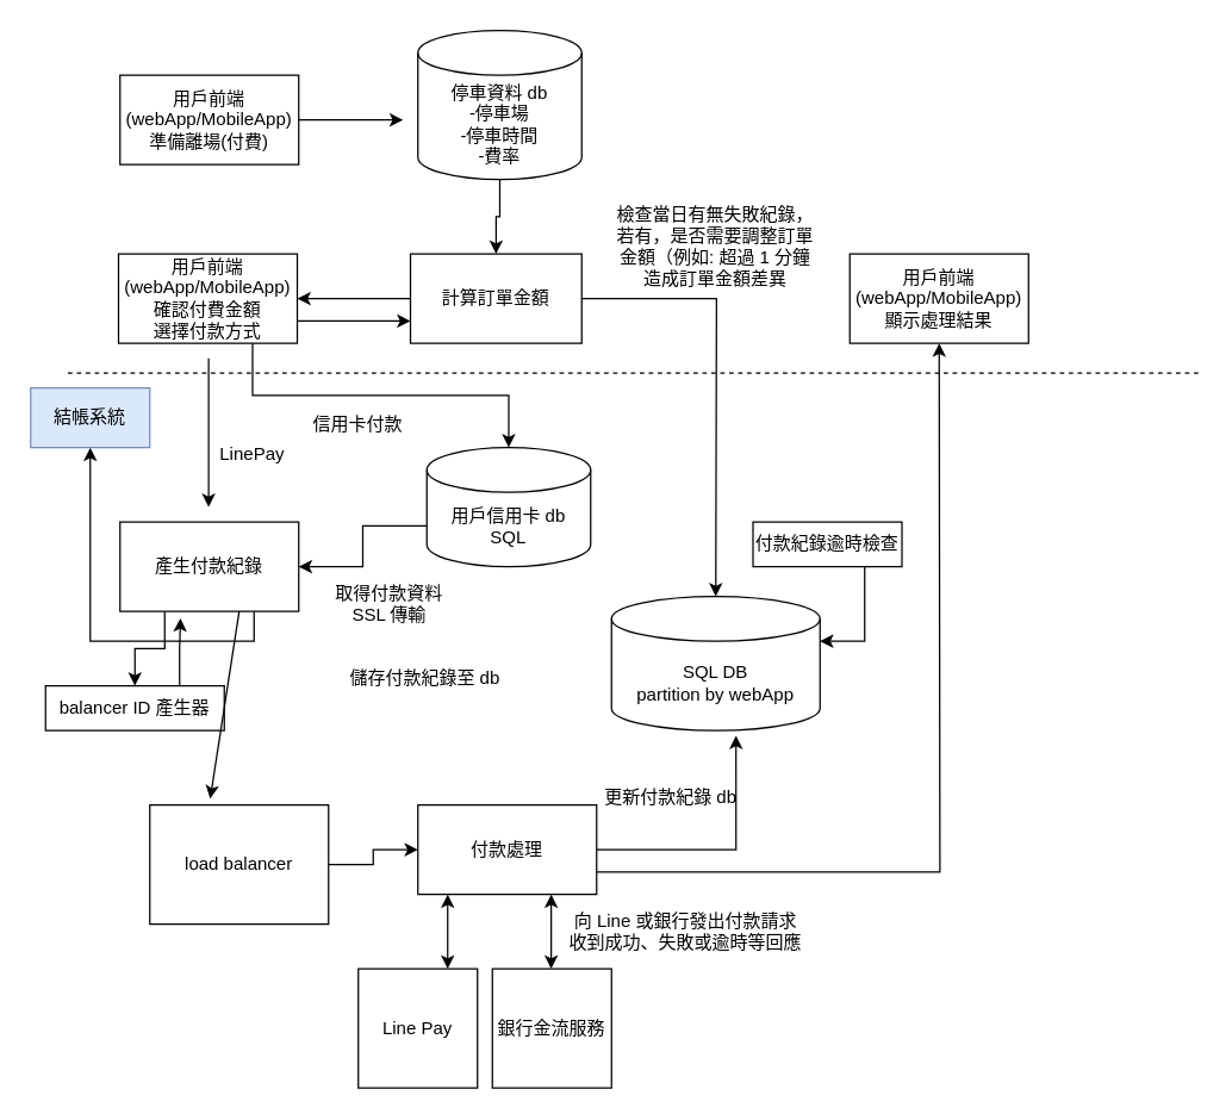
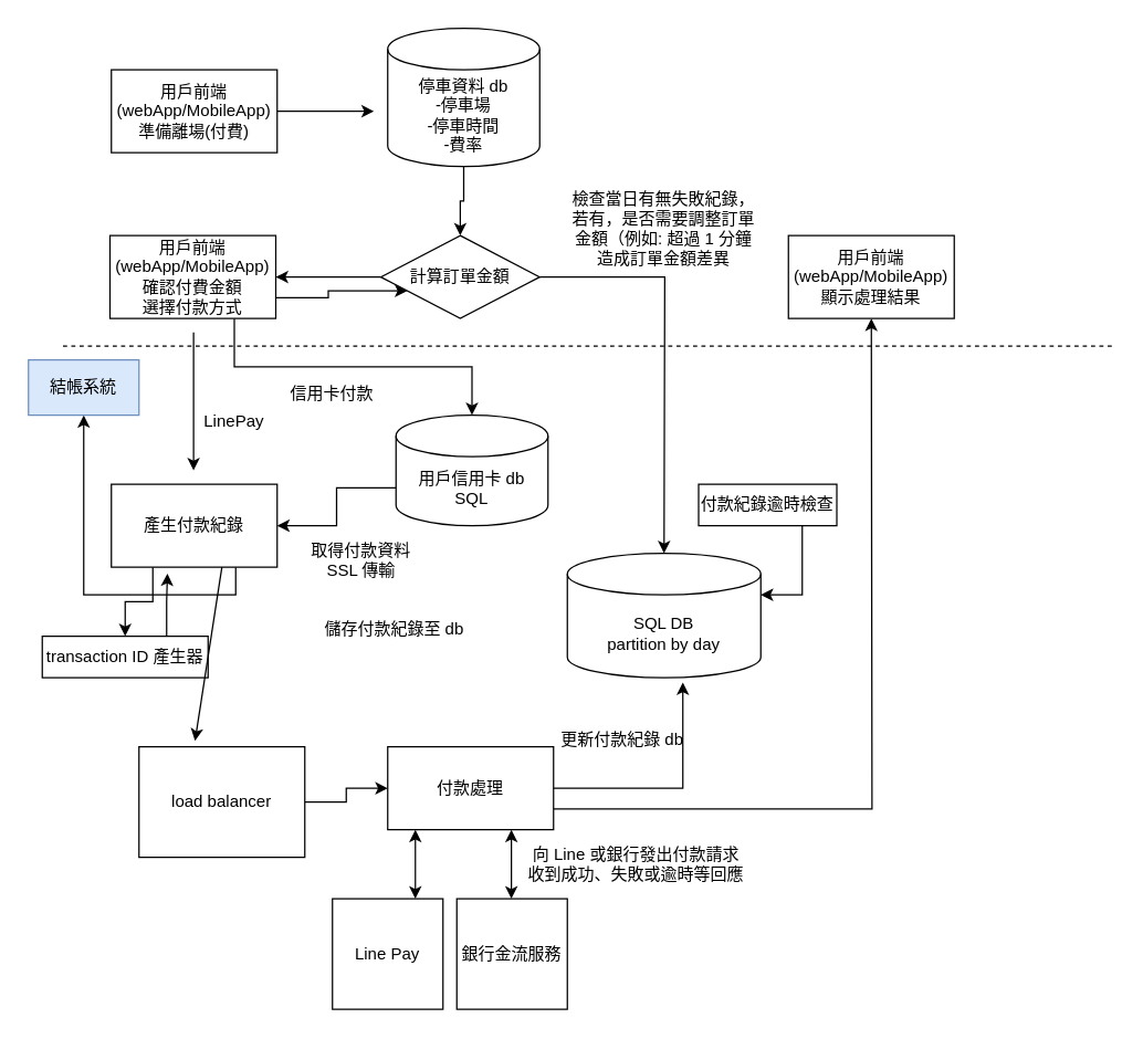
- <mxCell id="11" value="計算訂單金額" style="rounded=0;whiteSpace=wrap;html=1;" vertex="1" parent="1"><mxGeometry x="275" y="170" width="115" height="60" as="geometry" /></mxCell>
+ <mxCell id="11" value="計算訂單金額" style="rhombus;whiteSpace=wrap;html=1;" vertex="1" parent="1"><mxGeometry x="275" y="170" width="115" height="60" as="geometry" /></mxCell>
- <mxCell id="26" value="SQL DB&lt;br&gt;partition by webApp" style="shape=cylinder3;whiteSpace=wrap;html=1;boundedLbl=1;backgroundOutline=1;size=15;" vertex="1" parent="1"><mxGeometry x="410" y="400" width="140" height="90" as="geometry" /></mxCell>
+ <mxCell id="26" value="SQL DB&lt;br&gt;partition by day" style="shape=cylinder3;whiteSpace=wrap;html=1;boundedLbl=1;backgroundOutline=1;size=15;" vertex="1" parent="1"><mxGeometry x="410" y="400" width="140" height="90" as="geometry" /></mxCell>
- <mxCell id="24" value="balancer ID 產生器" style="rounded=0;whiteSpace=wrap;html=1;" vertex="1" parent="1"><mxGeometry x="30" y="460" width="120" height="30" as="geometry" /></mxCell>
+ <mxCell id="24" value="transaction ID 產生器" style="rounded=0;whiteSpace=wrap;html=1;" vertex="1" parent="1"><mxGeometry x="30" y="460" width="120" height="30" as="geometry" /></mxCell>
